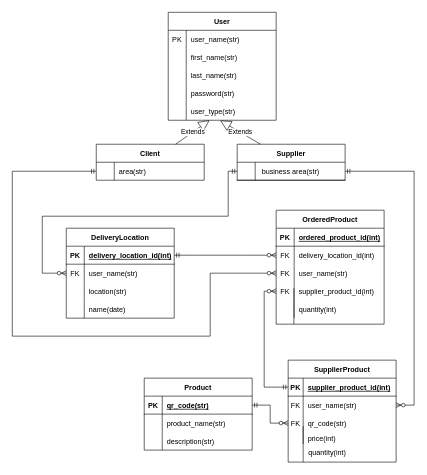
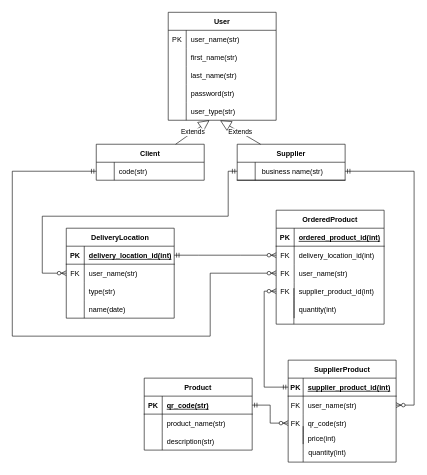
- <mxCell id="15" value="area(str)" style="shape=partialRectangle;connectable=0;fillColor=none;top=0;left=0;bottom=0;right=0;align=left;spacingLeft=6;overflow=hidden;" parent="13" vertex="1"><mxGeometry x="30" width="150" height="30" as="geometry"><mxRectangle width="150" height="30" as="alternateBounds" /></mxGeometry></mxCell>
+ <mxCell id="15" value="code(str)" style="shape=partialRectangle;connectable=0;fillColor=none;top=0;left=0;bottom=0;right=0;align=left;spacingLeft=6;overflow=hidden;" parent="13" vertex="1"><mxGeometry x="30" width="150" height="30" as="geometry"><mxRectangle width="150" height="30" as="alternateBounds" /></mxGeometry></mxCell>
- <mxCell id="81" value=" business area(str)" style="shape=partialRectangle;connectable=0;fillColor=none;top=0;left=0;bottom=0;right=0;align=left;spacingLeft=6;fontStyle=0;overflow=hidden;" parent="79" vertex="1"><mxGeometry x="30" width="150" height="30" as="geometry"><mxRectangle width="150" height="30" as="alternateBounds" /></mxGeometry></mxCell>
+ <mxCell id="81" value=" business name(str)" style="shape=partialRectangle;connectable=0;fillColor=none;top=0;left=0;bottom=0;right=0;align=left;spacingLeft=6;fontStyle=0;overflow=hidden;" parent="79" vertex="1"><mxGeometry x="30" width="150" height="30" as="geometry"><mxRectangle width="150" height="30" as="alternateBounds" /></mxGeometry></mxCell>
- <mxCell id="38" value="location(str)" style="shape=partialRectangle;connectable=0;fillColor=none;top=0;left=0;bottom=0;right=0;align=left;spacingLeft=6;overflow=hidden;" parent="36" vertex="1"><mxGeometry x="30" width="150" height="30" as="geometry"><mxRectangle width="150" height="30" as="alternateBounds" /></mxGeometry></mxCell>
+ <mxCell id="38" value="type(str)" style="shape=partialRectangle;connectable=0;fillColor=none;top=0;left=0;bottom=0;right=0;align=left;spacingLeft=6;overflow=hidden;" parent="36" vertex="1"><mxGeometry x="30" width="150" height="30" as="geometry"><mxRectangle width="150" height="30" as="alternateBounds" /></mxGeometry></mxCell>
